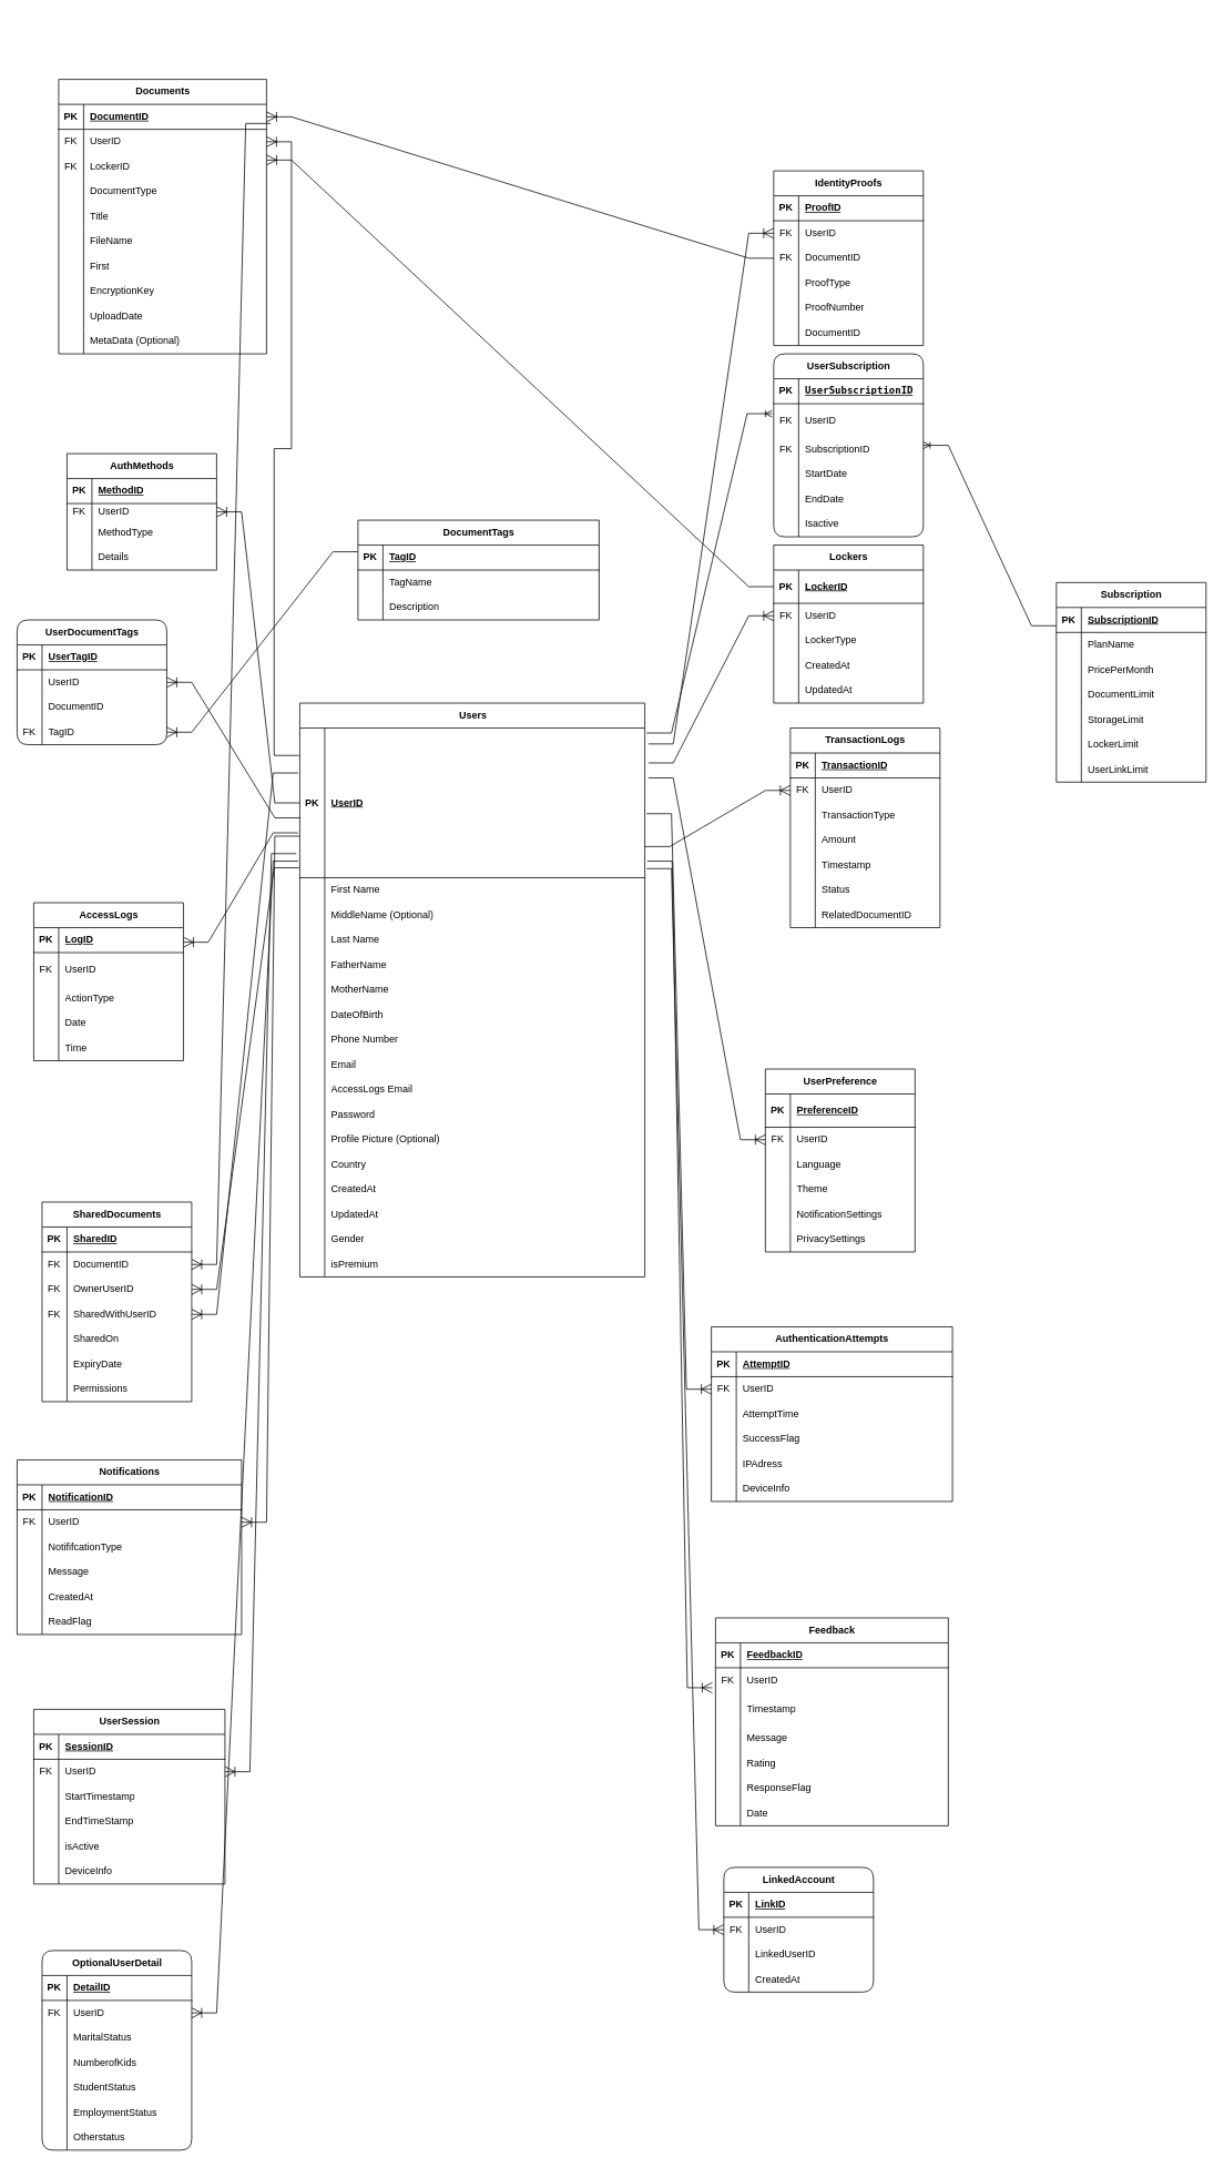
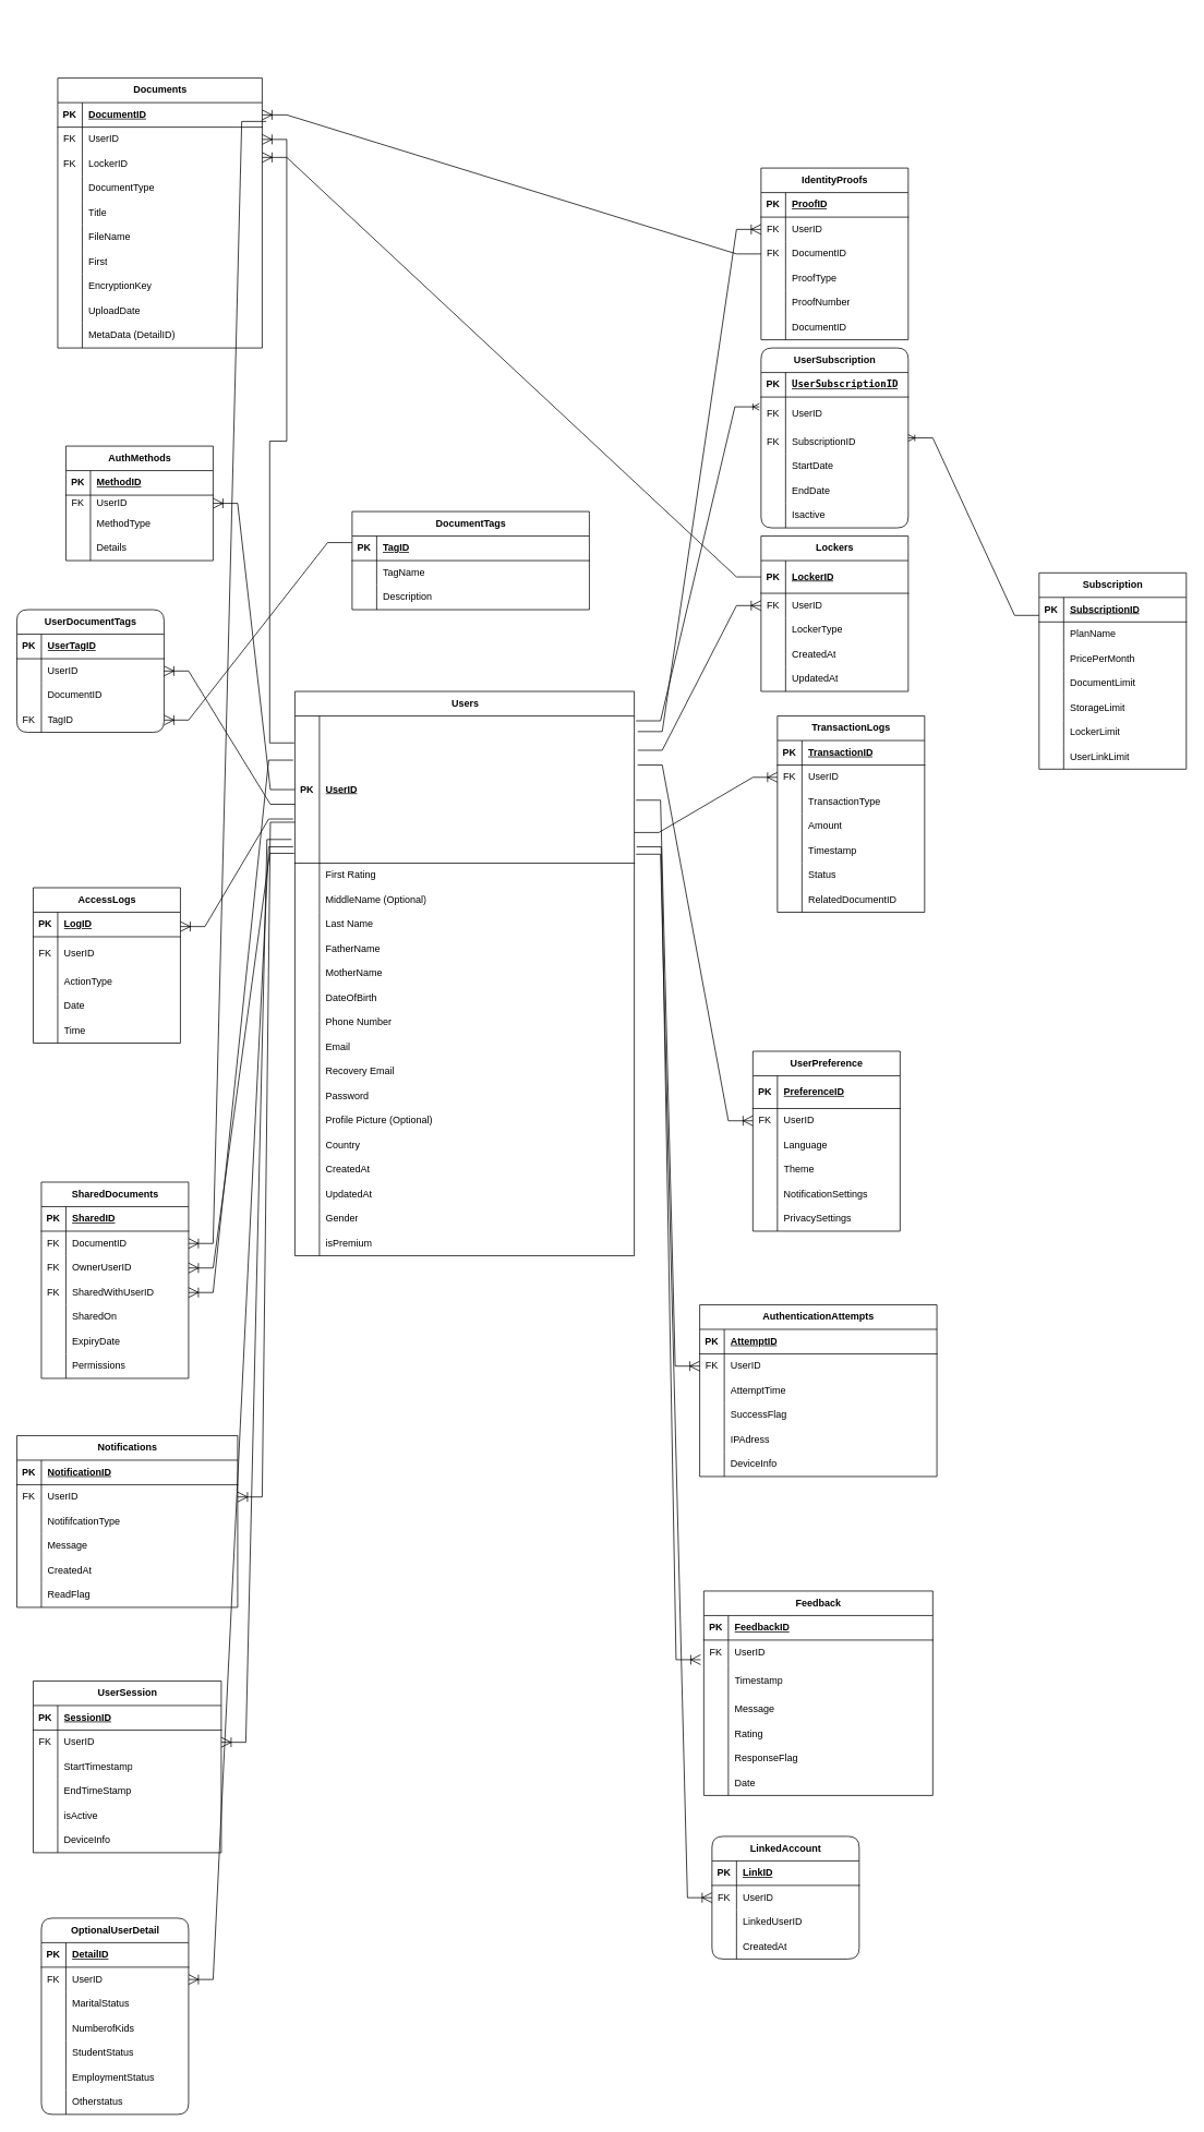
- <mxCell id="100" value="MetaData (Optional)" style="shape=partialRectangle;connectable=0;fillColor=none;top=0;left=0;bottom=0;right=0;align=left;spacingLeft=6;overflow=hidden;whiteSpace=wrap;html=1;" parent="98" vertex="1"><mxGeometry x="30" width="220" height="30" as="geometry"><mxRectangle width="220" height="30" as="alternateBounds" /></mxGeometry></mxCell>
+ <mxCell id="100" value="MetaData (DetailID)" style="shape=partialRectangle;connectable=0;fillColor=none;top=0;left=0;bottom=0;right=0;align=left;spacingLeft=6;overflow=hidden;whiteSpace=wrap;html=1;" parent="98" vertex="1"><mxGeometry x="30" width="220" height="30" as="geometry"><mxRectangle width="220" height="30" as="alternateBounds" /></mxGeometry></mxCell>
- <mxCell id="8" value="First Name" style="shape=partialRectangle;connectable=0;fillColor=none;top=0;left=0;bottom=0;right=0;align=left;spacingLeft=6;overflow=hidden;whiteSpace=wrap;html=1;" parent="6" vertex="1"><mxGeometry x="30" width="385" height="30" as="geometry"><mxRectangle width="385" height="30" as="alternateBounds" /></mxGeometry></mxCell>
+ <mxCell id="8" value="First Rating" style="shape=partialRectangle;connectable=0;fillColor=none;top=0;left=0;bottom=0;right=0;align=left;spacingLeft=6;overflow=hidden;whiteSpace=wrap;html=1;" parent="6" vertex="1"><mxGeometry x="30" width="385" height="30" as="geometry"><mxRectangle width="385" height="30" as="alternateBounds" /></mxGeometry></mxCell>
- <mxCell id="32" value="AccessLogs Email" style="shape=partialRectangle;connectable=0;fillColor=none;top=0;left=0;bottom=0;right=0;align=left;spacingLeft=6;overflow=hidden;whiteSpace=wrap;html=1;" parent="30" vertex="1"><mxGeometry x="30" width="385" height="30" as="geometry"><mxRectangle width="385" height="30" as="alternateBounds" /></mxGeometry></mxCell>
+ <mxCell id="32" value="Recovery Email" style="shape=partialRectangle;connectable=0;fillColor=none;top=0;left=0;bottom=0;right=0;align=left;spacingLeft=6;overflow=hidden;whiteSpace=wrap;html=1;" parent="30" vertex="1"><mxGeometry x="30" width="385" height="30" as="geometry"><mxRectangle width="385" height="30" as="alternateBounds" /></mxGeometry></mxCell>
